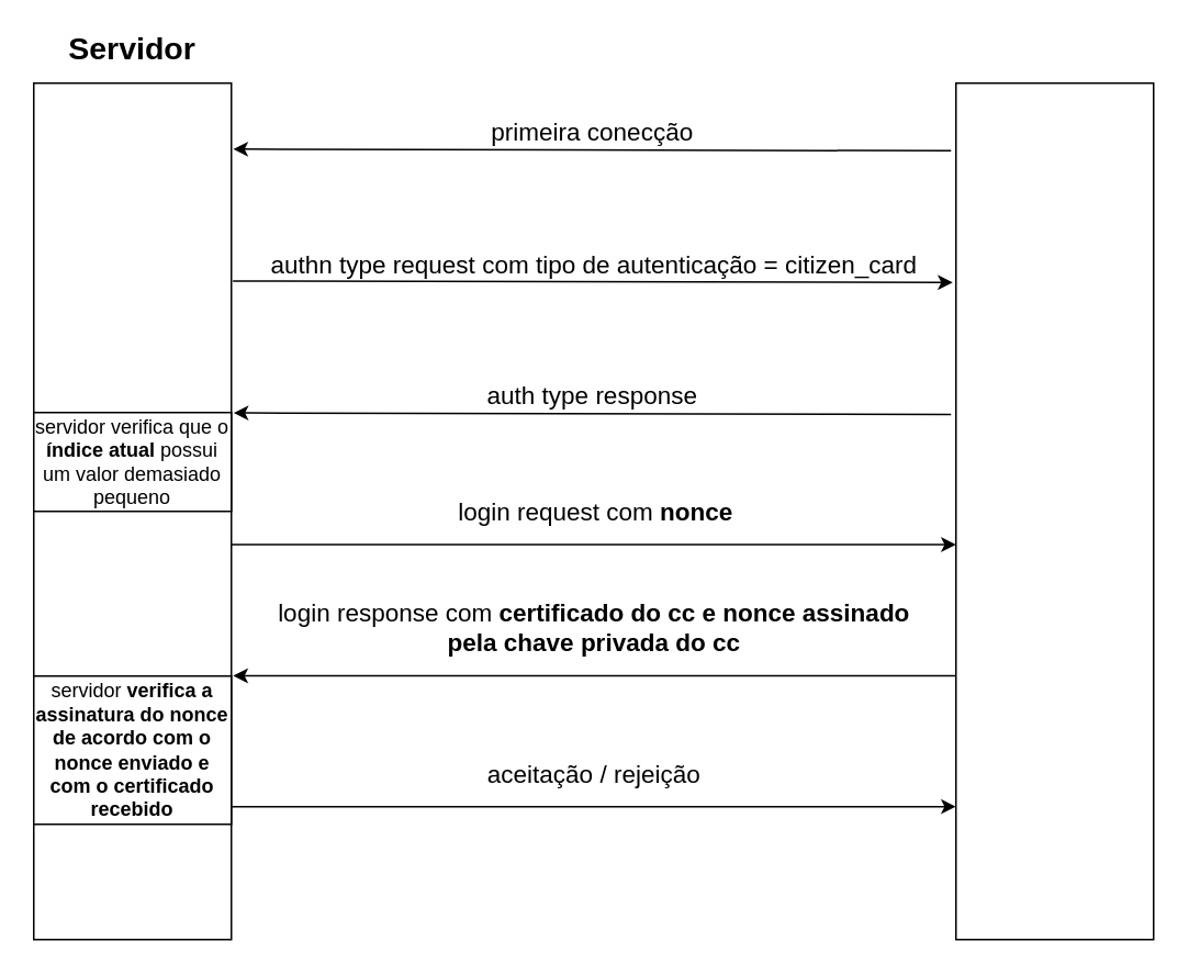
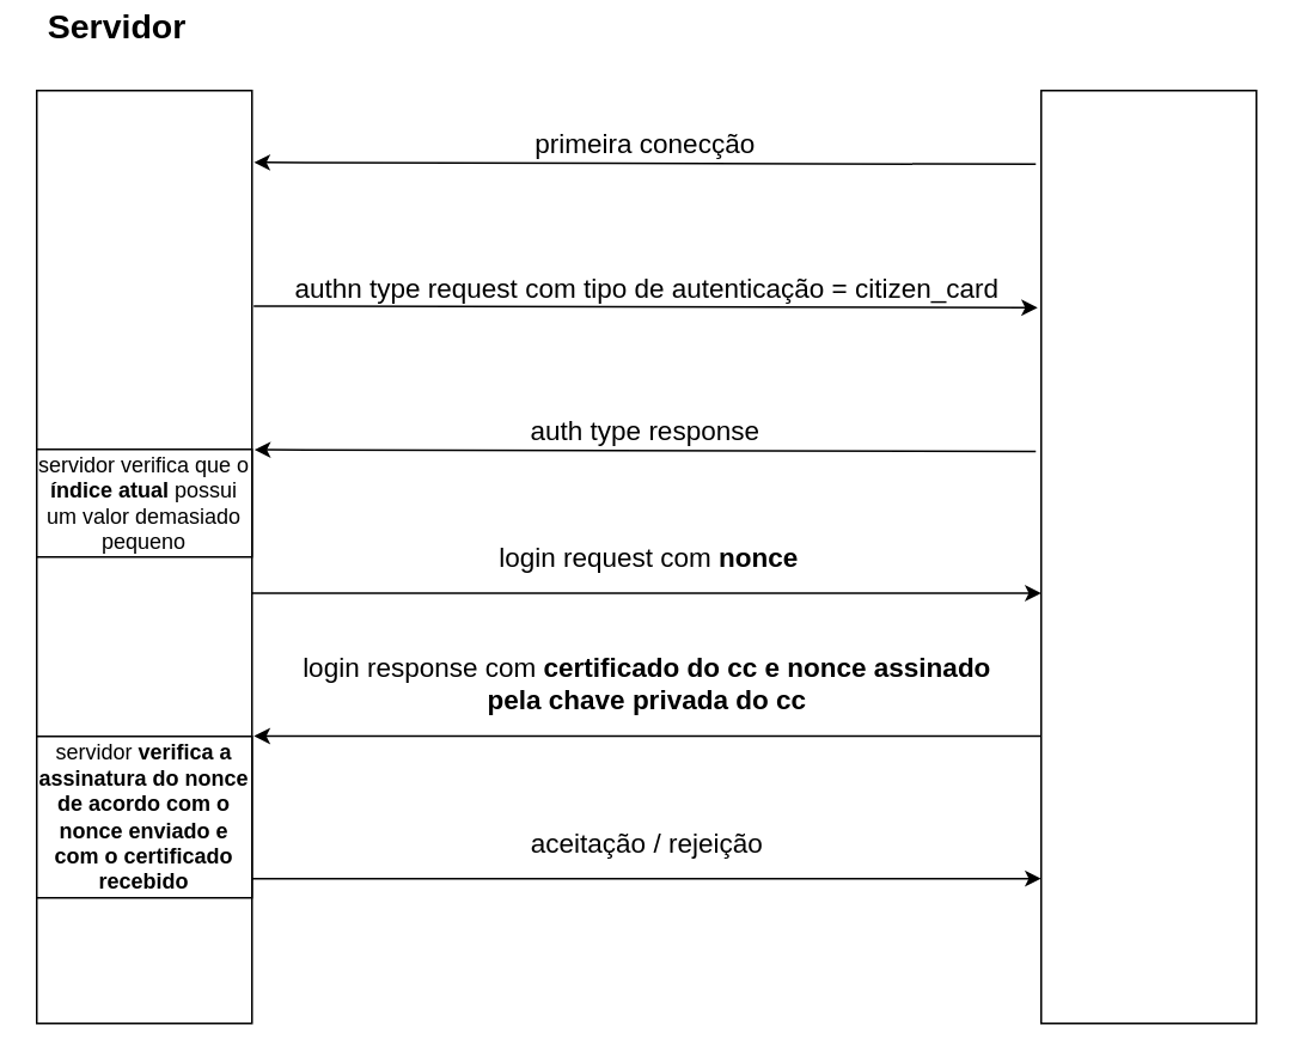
- <mxCell id="4" value="&lt;font style=&quot;font-size: 19px&quot;&gt;&lt;b&gt;Servidor&lt;/b&gt;&lt;/font&gt;" style="text;html=1;strokeColor=none;fillColor=none;align=center;verticalAlign=middle;whiteSpace=wrap;rounded=0;" parent="1" vertex="1"><mxGeometry x="40" y="20" width="80" height="20" as="geometry" /></mxCell>
+ <mxCell id="4" value="&lt;font style=&quot;font-size: 19px&quot;&gt;&lt;b&gt;Servidor&lt;/b&gt;&lt;/font&gt;" style="text;html=1;strokeColor=none;fillColor=none;align=center;verticalAlign=middle;whiteSpace=wrap;rounded=0;" parent="1" vertex="1"><mxGeometry x="25" y="5" width="80" height="20" as="geometry" /></mxCell>
